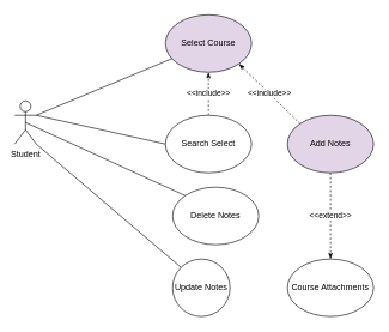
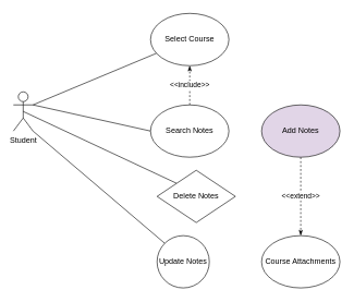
- <mxCell id="7" value="Select Course" style="ellipse;whiteSpace=wrap;html=1;fillColor=#e1d5e7;" vertex="1" parent="1"><mxGeometry x="230" y="20" width="120" height="80" as="geometry" /></mxCell>
+ <mxCell id="7" value="Select Course" style="ellipse;whiteSpace=wrap;html=1;" vertex="1" parent="1"><mxGeometry x="230" y="20" width="120" height="80" as="geometry" /></mxCell>
- <mxCell id="9" value="&amp;lt;&amp;lt;include&amp;gt;&amp;gt;" style="edgeStyle=none;rounded=0;orthogonalLoop=1;jettySize=auto;html=1;exitX=0;exitY=0;exitDx=0;exitDy=0;entryX=1;entryY=1;entryDx=0;entryDy=0;dashed=1;startArrow=none;startFill=0;endArrow=classicThin;endFill=1;" edge="1" parent="1" source="10" target="7"><mxGeometry relative="1" as="geometry" /></mxCell>
- <mxCell id="12" value="Search Select" style="ellipse;whiteSpace=wrap;html=1;" vertex="1" parent="1"><mxGeometry x="230" y="160" width="120" height="80" as="geometry" /></mxCell>
+ <mxCell id="12" value="Search Notes" style="ellipse;whiteSpace=wrap;html=1;" vertex="1" parent="1"><mxGeometry x="230" y="160" width="120" height="80" as="geometry" /></mxCell>
- <mxCell id="13" value="Delete Notes" style="ellipse;whiteSpace=wrap;html=1;" vertex="1" parent="1"><mxGeometry x="240" y="260" width="120" height="80" as="geometry" /></mxCell>
+ <mxCell id="13" value="Delete Notes" style="rhombus;whiteSpace=wrap;html=1;" vertex="1" parent="1"><mxGeometry x="240" y="260" width="120" height="80" as="geometry" /></mxCell>
